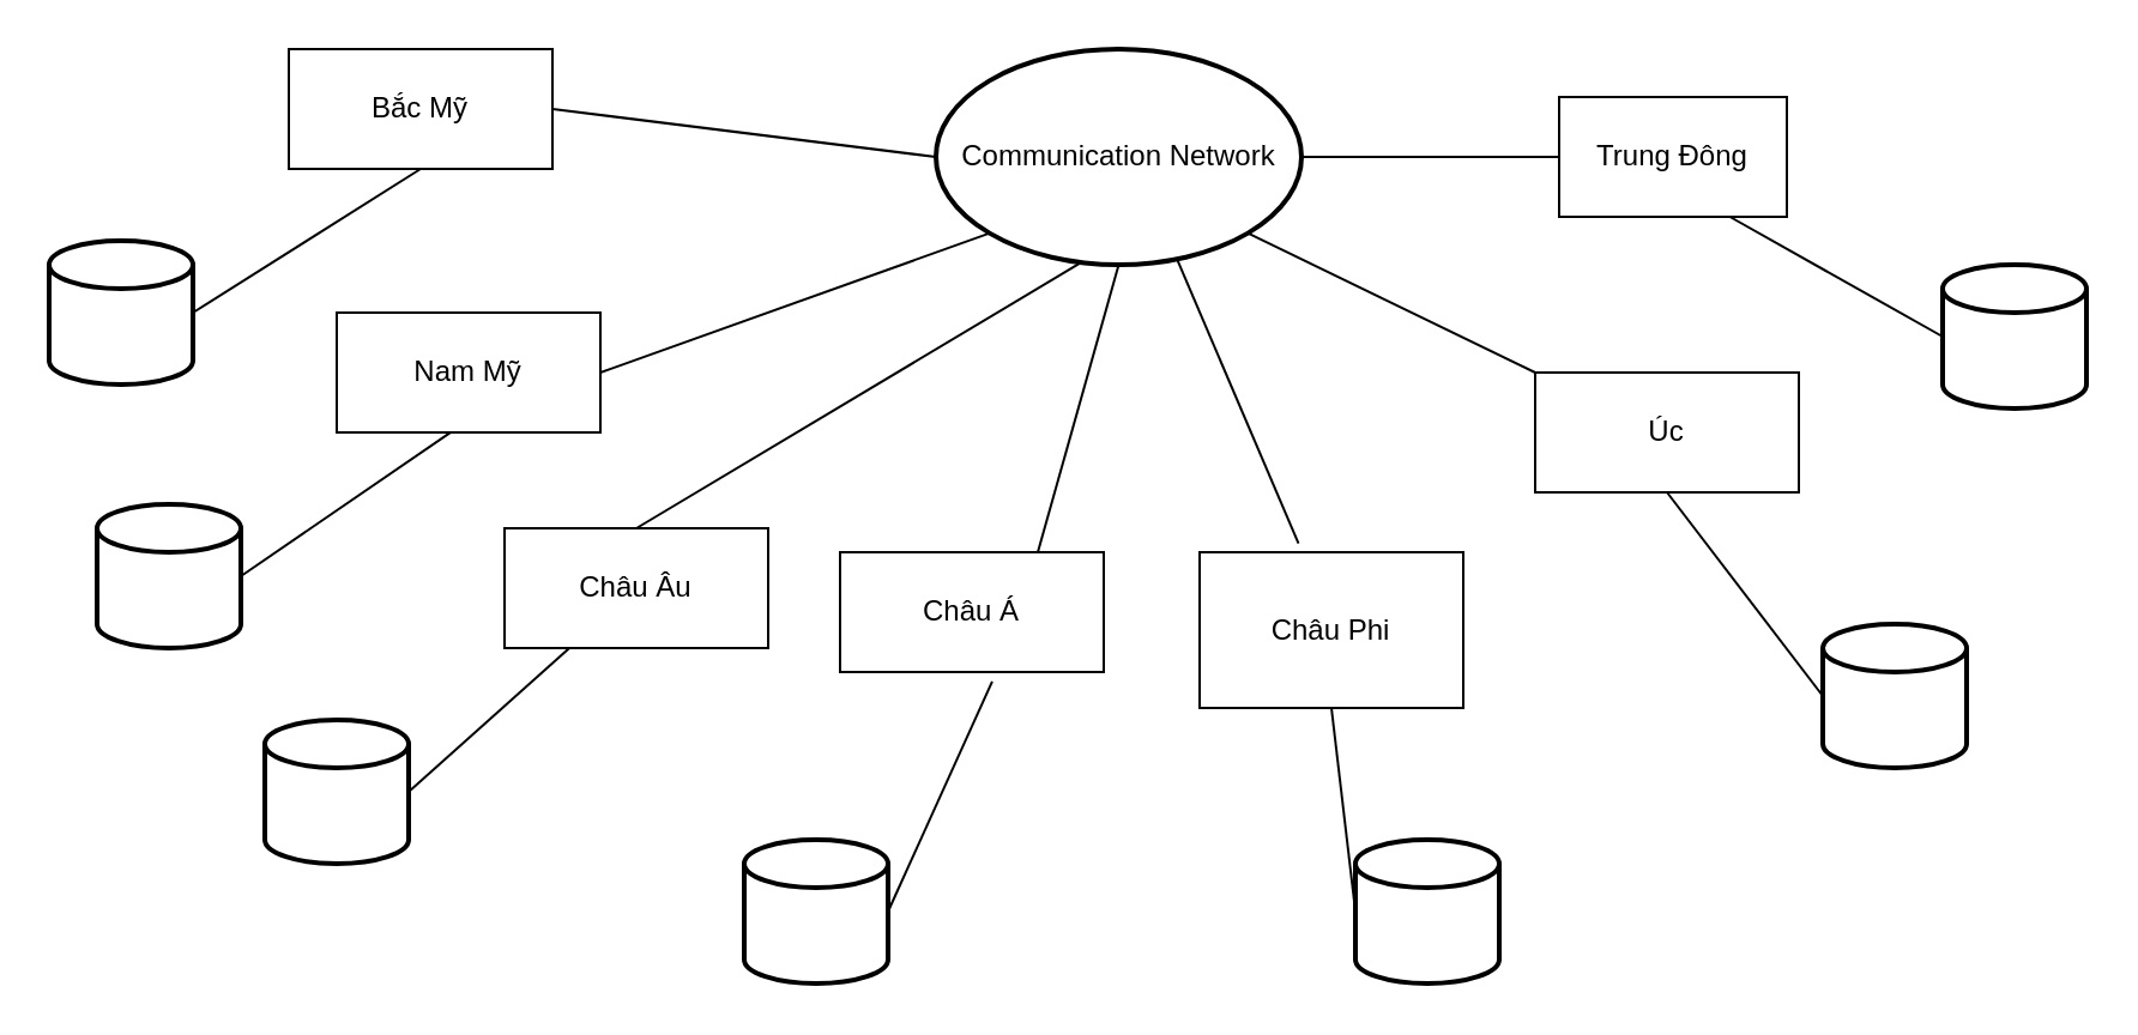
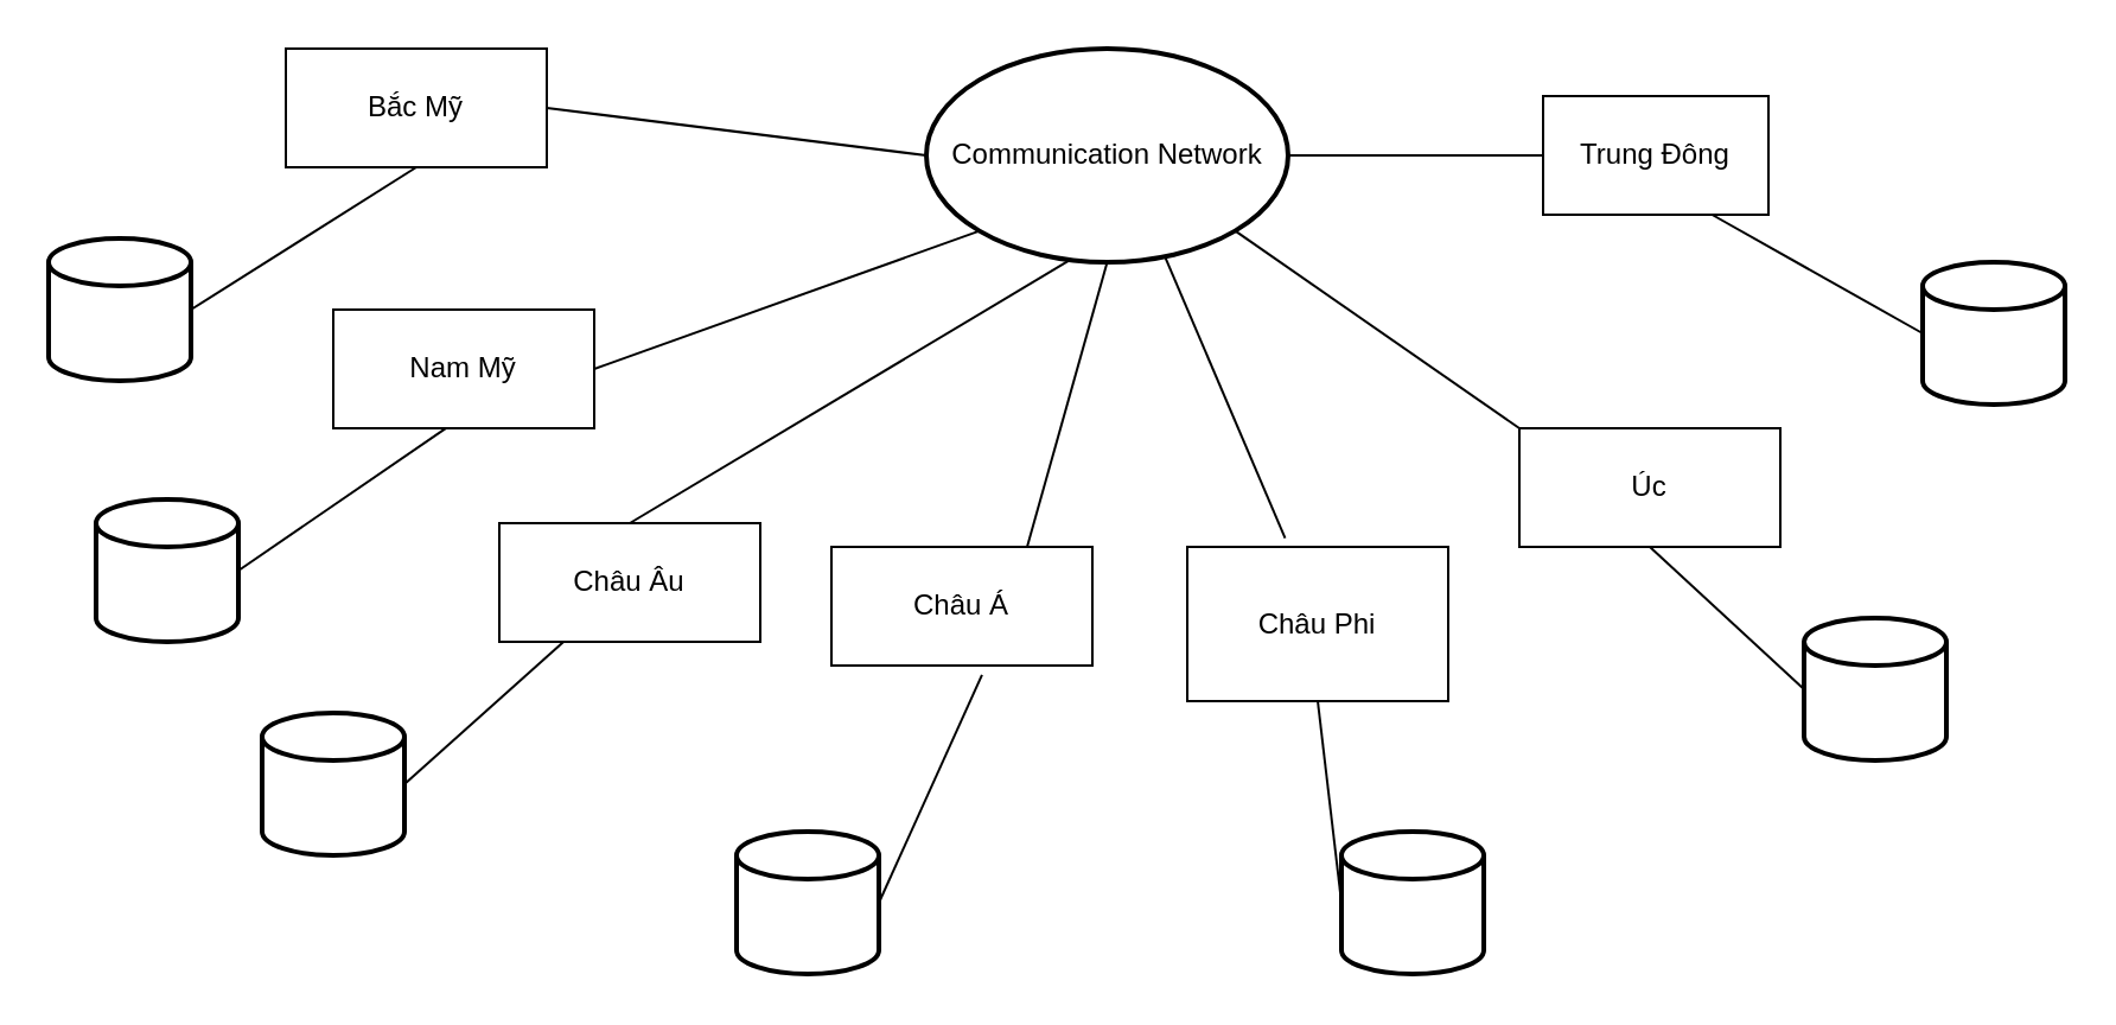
- <mxCell id="23" value="Úc" style="html=1;whiteSpace=wrap;" vertex="1" parent="1"><mxGeometry x="640" y="155" width="110" height="50" as="geometry" /></mxCell>
+ <mxCell id="23" value="Úc" style="html=1;whiteSpace=wrap;" vertex="1" parent="1"><mxGeometry x="640" y="180" width="110" height="50" as="geometry" /></mxCell>
